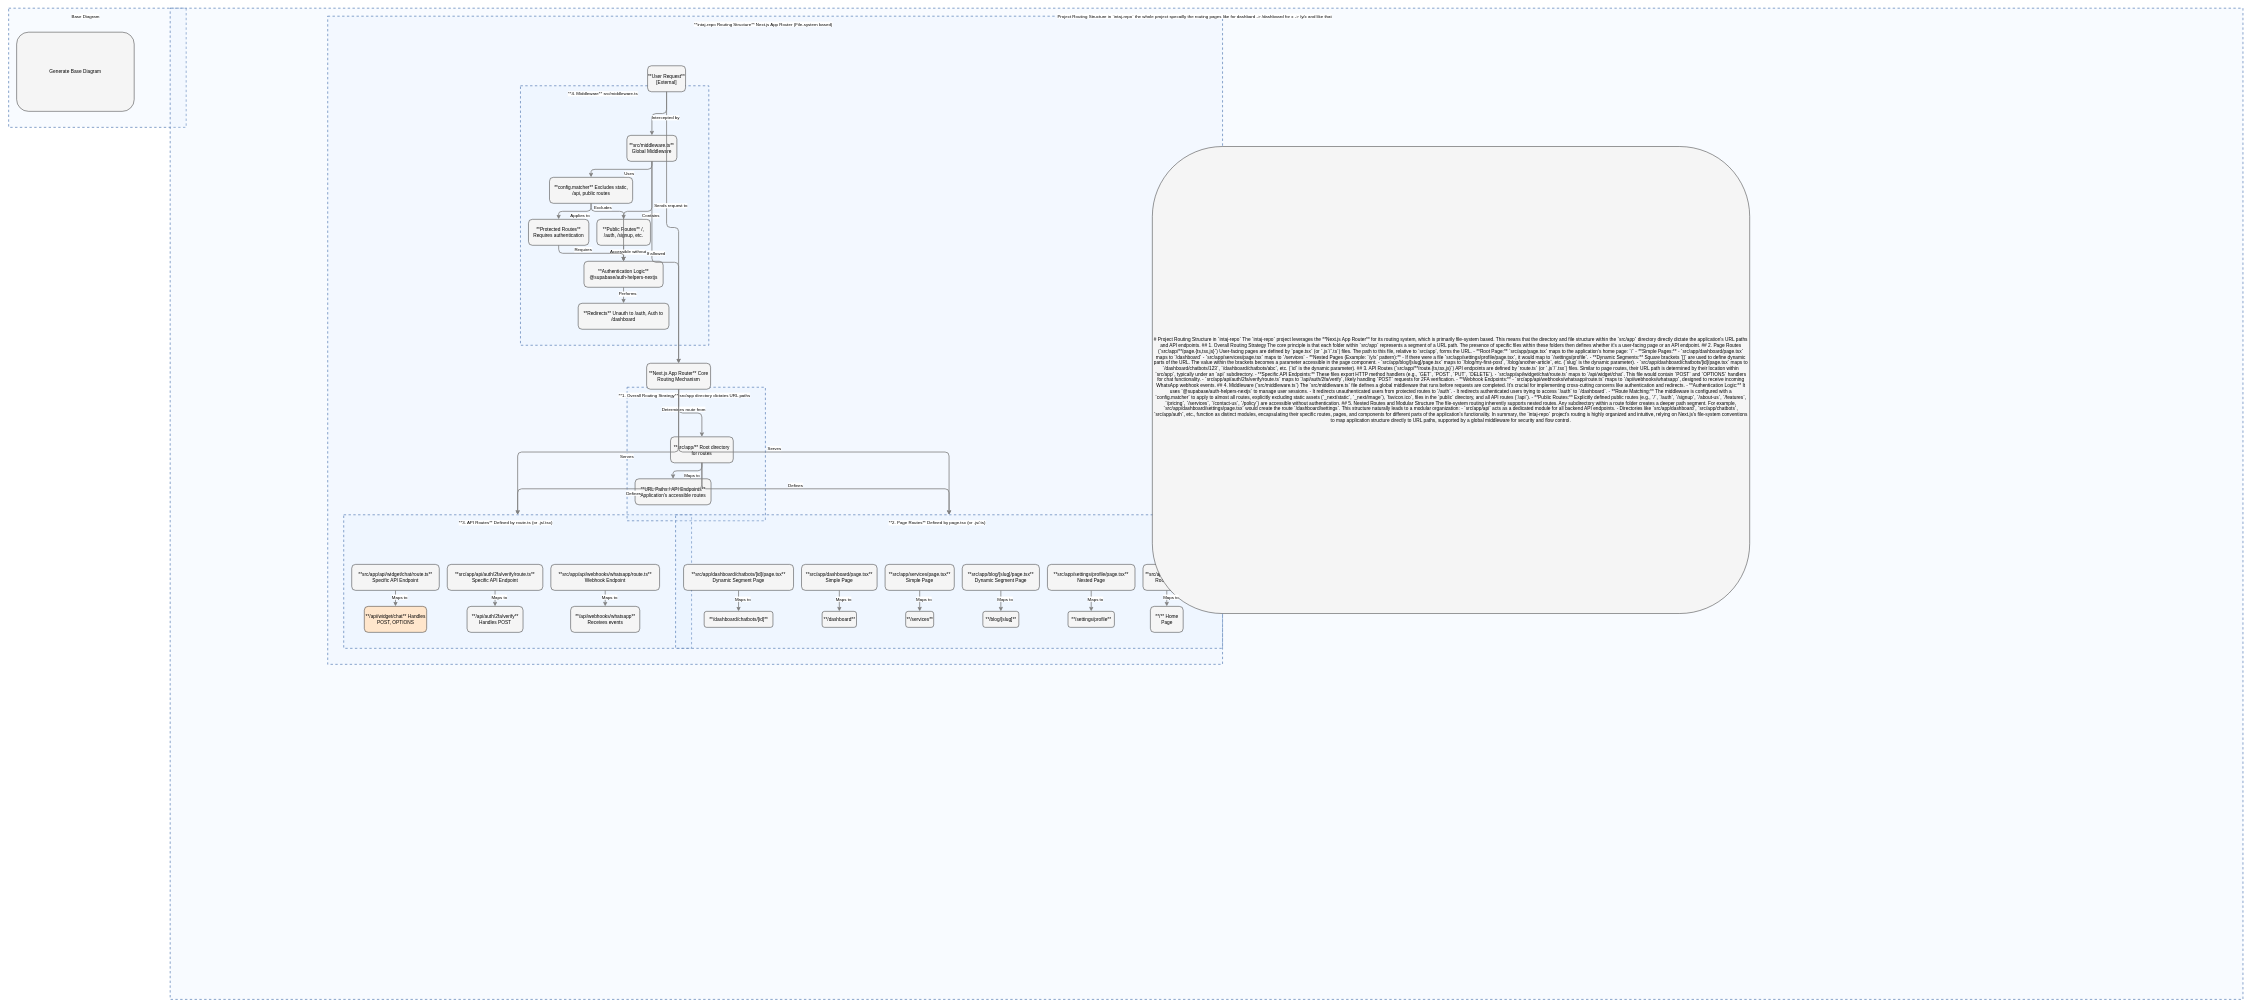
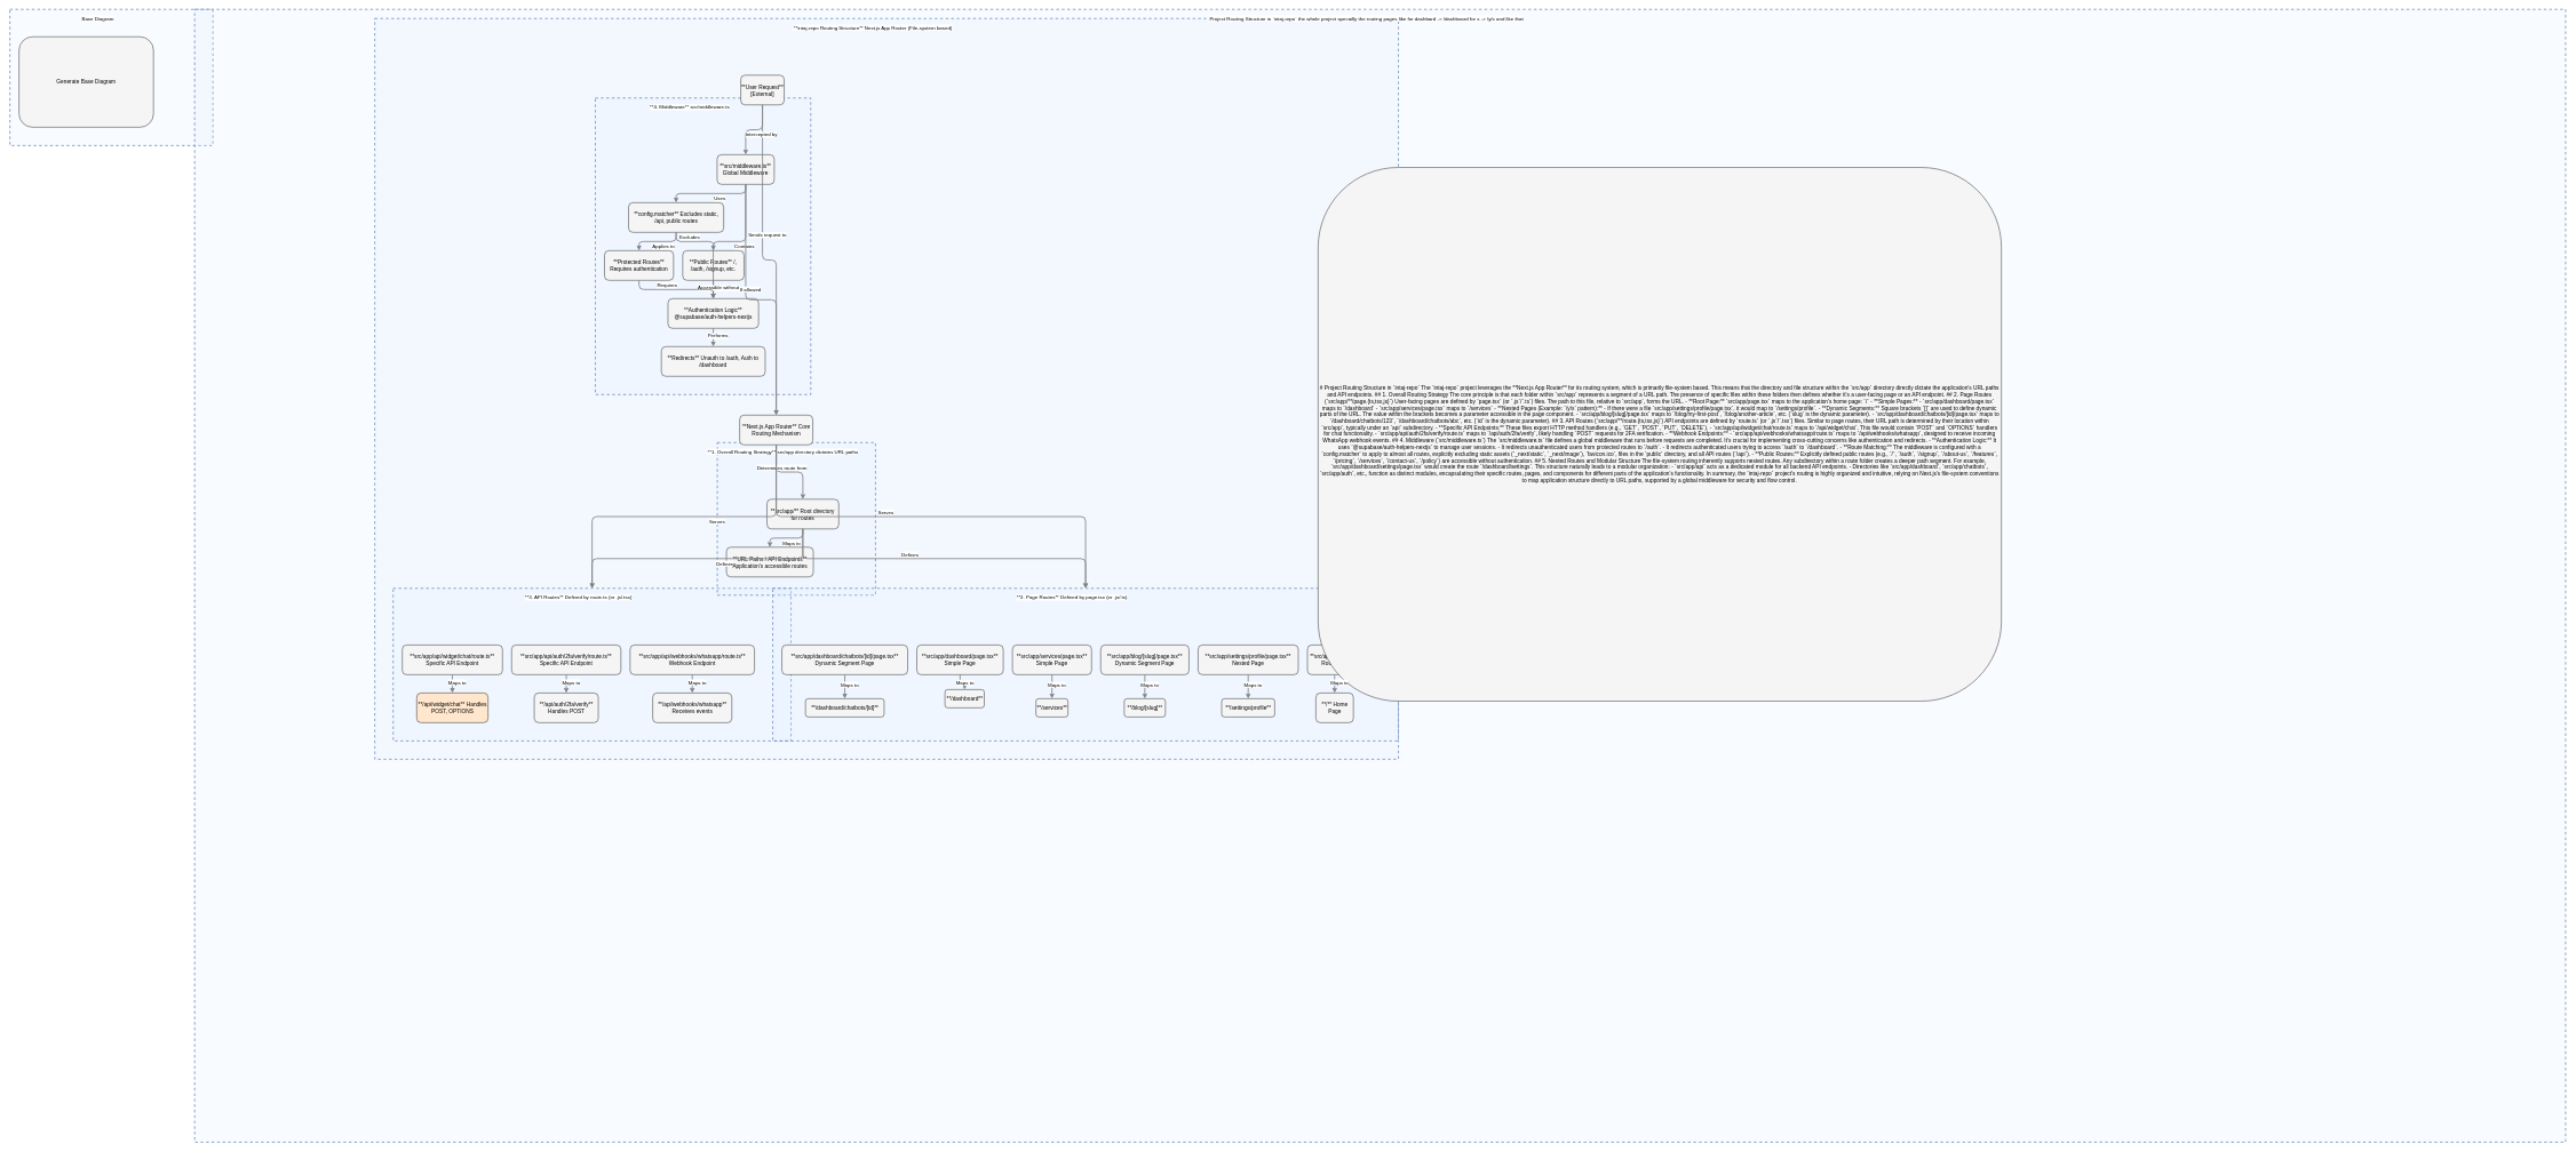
- <mxCell id="39" value="**/dashboard**" style="rounded=1;whiteSpace=wrap;html=1;fillColor=#f5f5f5" vertex="1" parent="8"><mxGeometry x="366.5" y="241.5" width="86" height="40" as="geometry" /></mxCell>
+ <mxCell id="39" value="**/dashboard**" style="rounded=1;whiteSpace=wrap;html=1;fillColor=#f5f5f5" vertex="1" parent="8"><mxGeometry x="376.5" y="221.5" width="86" height="40" as="geometry" /></mxCell>
